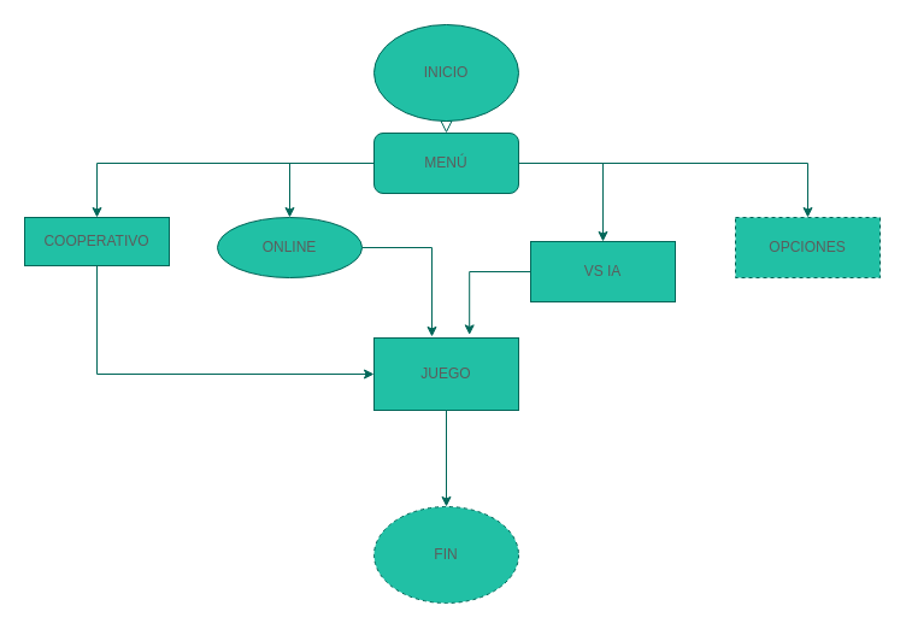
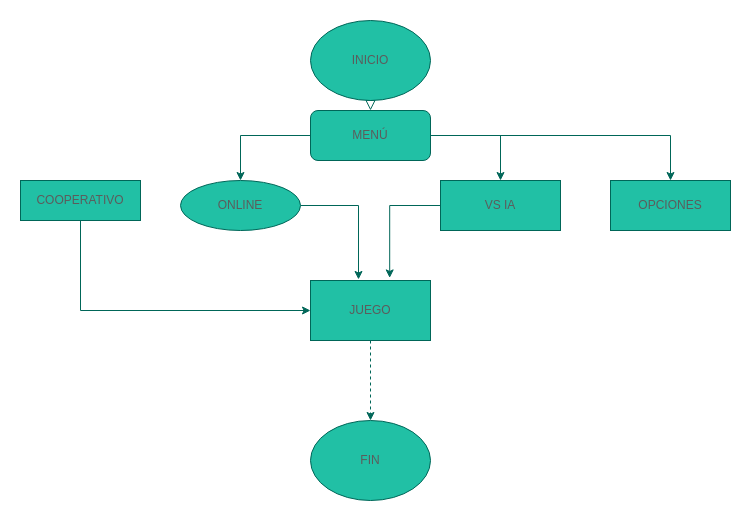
- <mxCell id="6" style="edgeStyle=orthogonalEdgeStyle;rounded=0;orthogonalLoop=1;jettySize=auto;html=1;exitX=0;exitY=0.5;exitDx=0;exitDy=0;entryX=0.5;entryY=0;entryDx=0;entryDy=0;strokeColor=#006658;fontColor=#5C5C5C;" edge="1" parent="1" source="7" target="9"><mxGeometry relative="1" as="geometry" /></mxCell>
- <mxCell id="14" value="OPCIONES" style="rounded=0;whiteSpace=wrap;html=1;fillColor=#21C0A5;strokeColor=#006658;fontColor=#5C5C5C;dashed=1;" vertex="1" parent="1"><mxGeometry x="610" y="180" width="120" height="50" as="geometry" /></mxCell>
+ <mxCell id="14" value="OPCIONES" style="rounded=0;whiteSpace=wrap;html=1;fillColor=#21C0A5;strokeColor=#006658;fontColor=#5C5C5C;" vertex="1" parent="1"><mxGeometry x="610" y="180" width="120" height="50" as="geometry" /></mxCell>
- <mxCell id="13" value="VS IA" style="rounded=0;whiteSpace=wrap;html=1;fillColor=#21C0A5;strokeColor=#006658;fontColor=#5C5C5C;" vertex="1" parent="1"><mxGeometry x="440" y="200" width="120" height="50" as="geometry" /></mxCell>
+ <mxCell id="13" value="VS IA" style="rounded=0;whiteSpace=wrap;html=1;fillColor=#21C0A5;strokeColor=#006658;fontColor=#5C5C5C;" vertex="1" parent="1"><mxGeometry x="440" y="180" width="120" height="50" as="geometry" /></mxCell>
- <mxCell id="15" style="edgeStyle=orthogonalEdgeStyle;rounded=0;orthogonalLoop=1;jettySize=auto;html=1;exitX=0.5;exitY=1;exitDx=0;exitDy=0;entryX=0.5;entryY=0;entryDx=0;entryDy=0;strokeColor=#006658;fontColor=#5C5C5C;" edge="1" parent="1" source="16" target="17"><mxGeometry relative="1" as="geometry" /></mxCell>
+ <mxCell id="15" style="edgeStyle=orthogonalEdgeStyle;rounded=0;orthogonalLoop=1;jettySize=auto;html=1;exitX=0.5;exitY=1;exitDx=0;exitDy=0;entryX=0.5;entryY=0;entryDx=0;entryDy=0;strokeColor=#006658;fontColor=#5C5C5C;dashed=1;" edge="1" parent="1" source="16" target="17"><mxGeometry relative="1" as="geometry" /></mxCell>
- <mxCell id="17" value="FIN" style="ellipse;whiteSpace=wrap;html=1;fillColor=#21C0A5;strokeColor=#006658;fontColor=#5C5C5C;dashed=1;" vertex="1" parent="1"><mxGeometry x="310" y="420" width="120" height="80" as="geometry" /></mxCell>
+ <mxCell id="17" value="FIN" style="ellipse;whiteSpace=wrap;html=1;fillColor=#21C0A5;strokeColor=#006658;fontColor=#5C5C5C;" vertex="1" parent="1"><mxGeometry x="310" y="420" width="120" height="80" as="geometry" /></mxCell>
